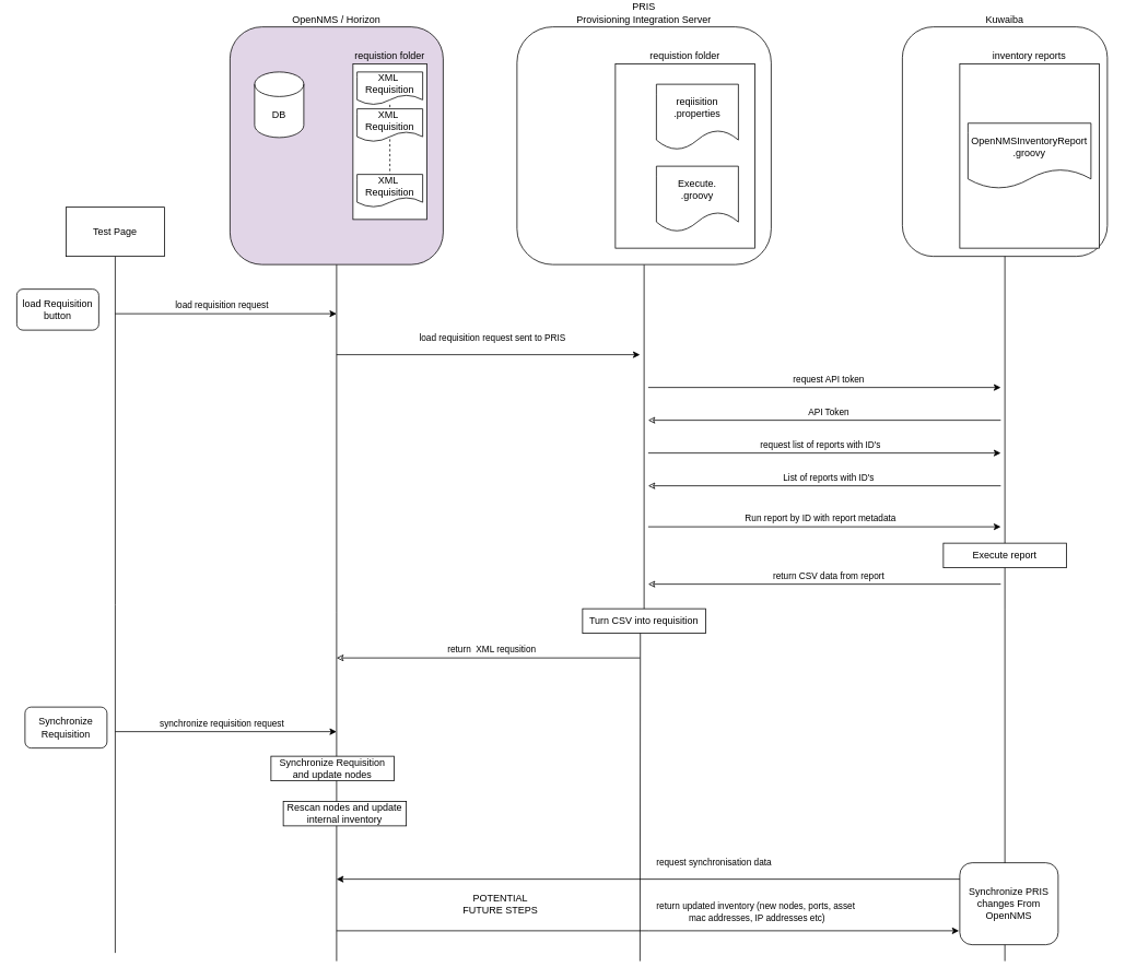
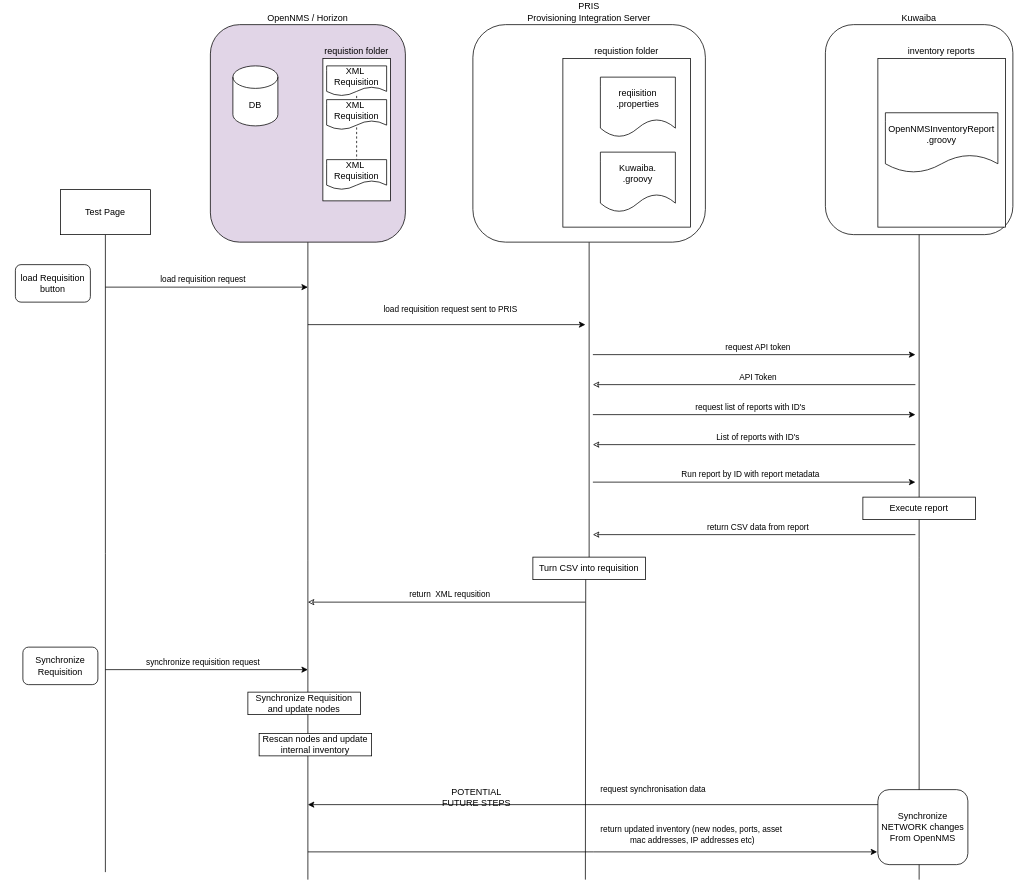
- <mxCell id="13" value="Execute.&lt;div&gt;.groovy&lt;/div&gt;" style="shape=document;whiteSpace=wrap;html=1;boundedLbl=1;" parent="1" vertex="1"><mxGeometry x="800" y="190" width="100" height="80" as="geometry" /></mxCell>
+ <mxCell id="13" value="Kuwaiba.&lt;div&gt;.groovy&lt;/div&gt;" style="shape=document;whiteSpace=wrap;html=1;boundedLbl=1;" parent="1" vertex="1"><mxGeometry x="800" y="190" width="100" height="80" as="geometry" /></mxCell>
- <mxCell id="40" value="POTENTIAL FUTURE STEPS" style="text;html=1;align=center;verticalAlign=middle;whiteSpace=wrap;rounded=0;" vertex="1" parent="1"><mxGeometry x="550" y="1075" width="120" height="30" as="geometry" /></mxCell>
+ <mxCell id="40" value="POTENTIAL FUTURE STEPS" style="text;html=1;align=center;verticalAlign=middle;whiteSpace=wrap;rounded=0;" vertex="1" parent="1"><mxGeometry x="575" y="1035" width="120" height="30" as="geometry" /></mxCell>
- <mxCell id="38" value="&lt;div&gt;Synchronize PRIS changes From OpenNMS&lt;/div&gt;" style="rounded=1;whiteSpace=wrap;html=1;" vertex="1" parent="1"><mxGeometry x="1170" y="1040" width="120" height="100" as="geometry" /></mxCell>
+ <mxCell id="38" value="&lt;div&gt;Synchronize NETWORK changes From OpenNMS&lt;/div&gt;" style="rounded=1;whiteSpace=wrap;html=1;" vertex="1" parent="1"><mxGeometry x="1170" y="1040" width="120" height="100" as="geometry" /></mxCell>
